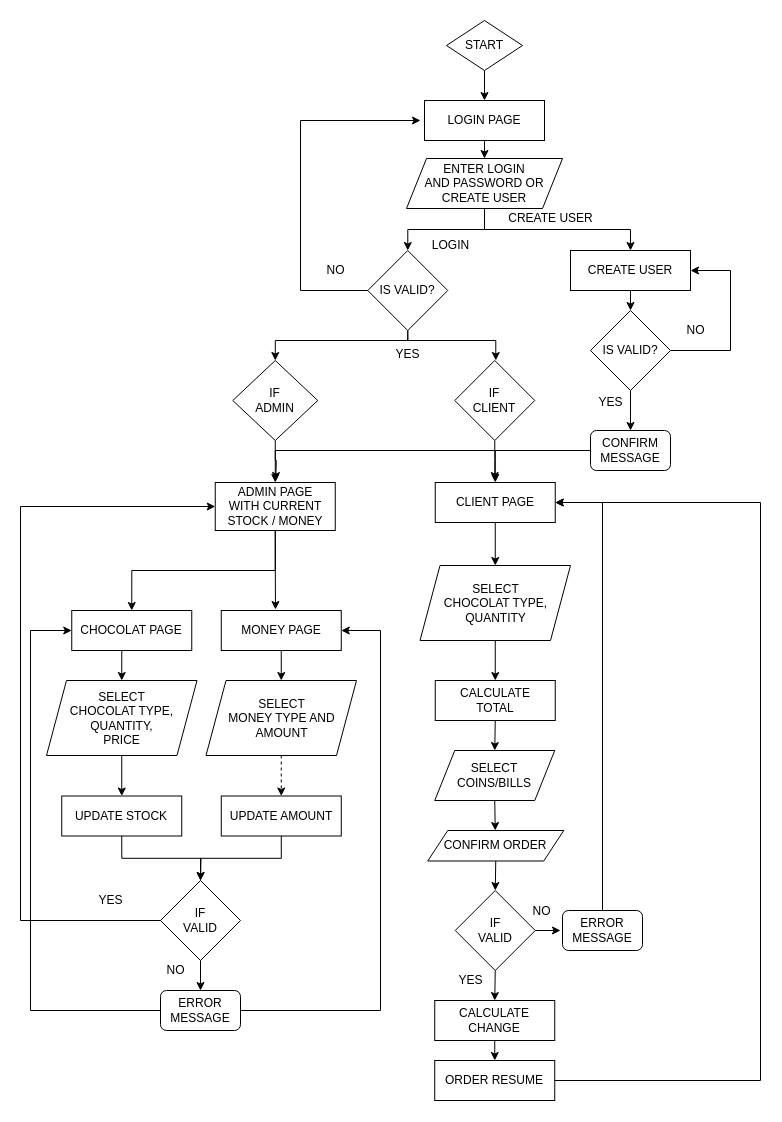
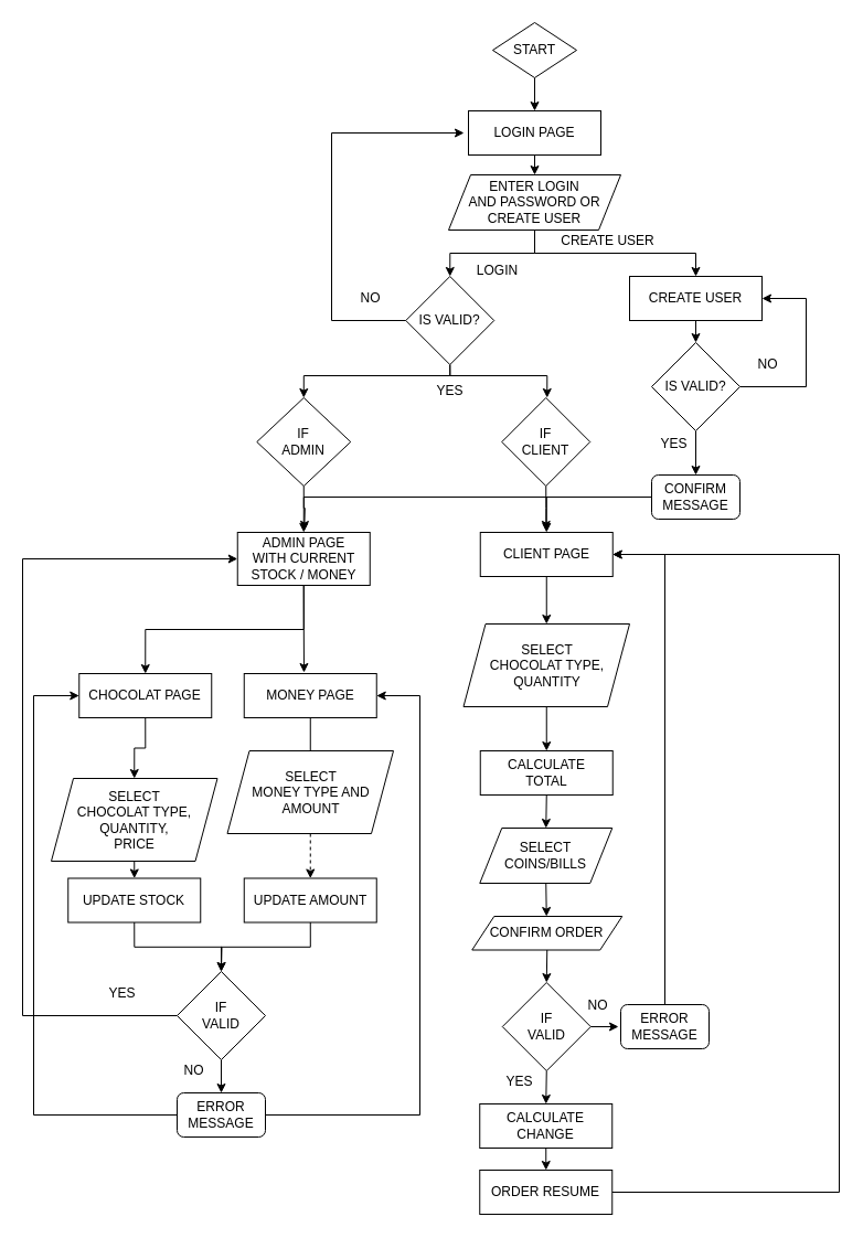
- <mxCell id="39" style="edgeStyle=orthogonalEdgeStyle;rounded=0;orthogonalLoop=1;jettySize=auto;html=1;exitX=0.5;exitY=1;exitDx=0;exitDy=0;entryX=0.5;entryY=0;entryDx=0;entryDy=0;" parent="1" source="40" target="36" edge="1"><mxGeometry relative="1" as="geometry" /></mxCell>
+ <mxCell id="39" style="edgeStyle=orthogonalEdgeStyle;rounded=0;orthogonalLoop=1;jettySize=auto;html=1;exitX=0.5;exitY=1;exitDx=0;exitDy=0;entryX=0.5;entryY=0;entryDx=0;entryDy=0;endArrow=none;" parent="1" source="40" target="36" edge="1"><mxGeometry relative="1" as="geometry" /></mxCell>
- <mxCell id="24" value="SELECT&lt;br&gt;CHOCOLAT TYPE,&lt;br&gt;QUANTITY,&lt;br&gt;PRICE" style="shape=parallelogram;perimeter=parallelogramPerimeter;whiteSpace=wrap;html=1;fixedSize=1;" parent="1" vertex="1"><mxGeometry x="46" y="680" width="150.5" height="75" as="geometry" /></mxCell>
+ <mxCell id="24" value="SELECT&lt;br&gt;CHOCOLAT TYPE,&lt;br&gt;QUANTITY,&lt;br&gt;PRICE" style="shape=parallelogram;perimeter=parallelogramPerimeter;whiteSpace=wrap;html=1;fixedSize=1;" parent="1" vertex="1"><mxGeometry x="46" y="705" width="150.5" height="75" as="geometry" /></mxCell>
